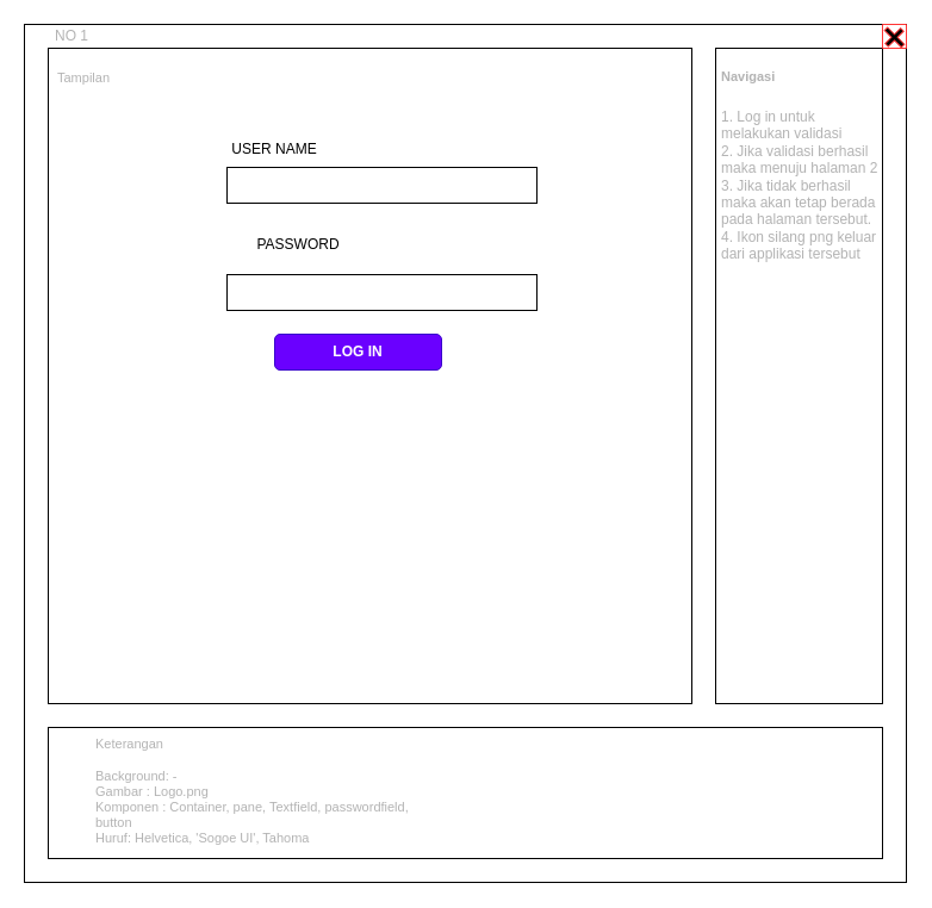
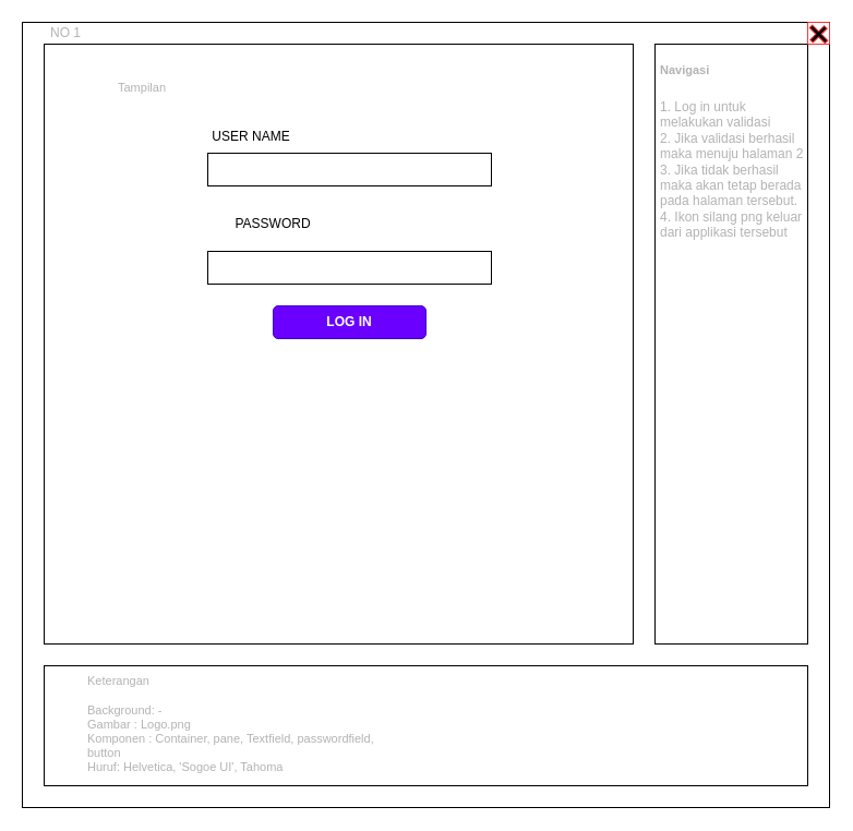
- <mxCell id="14" value="&lt;font color=&quot;#b3b3b3&quot;&gt;Tampilan&lt;/font&gt;" style="text;html=1;strokeColor=none;fillColor=none;align=center;verticalAlign=middle;whiteSpace=wrap;rounded=0;fontFamily=Helvetica;fontSize=11;fontColor=#000000;" parent="1" vertex="1"><mxGeometry x="40" y="50" width="60" height="30" as="geometry" /></mxCell>
+ <mxCell id="14" value="&lt;font color=&quot;#b3b3b3&quot;&gt;Tampilan&lt;/font&gt;" style="text;html=1;strokeColor=none;fillColor=none;align=center;verticalAlign=middle;whiteSpace=wrap;rounded=0;fontFamily=Helvetica;fontSize=11;fontColor=#000000;" parent="1" vertex="1"><mxGeometry x="100" y="65" width="60" height="30" as="geometry" /></mxCell>
- <mxCell id="10" value="&lt;b&gt;LOG IN&lt;/b&gt;" style="rounded=1;whiteSpace=wrap;html=1;fillColor=#6a00ff;strokeColor=#3700CC;fontColor=#ffffff;" parent="1" vertex="1"><mxGeometry x="230" y="280" width="140" height="30" as="geometry" /></mxCell>
+ <mxCell id="10" value="&lt;b&gt;LOG IN&lt;/b&gt;" style="rounded=1;whiteSpace=wrap;html=1;fillColor=#6a00ff;strokeColor=#3700CC;fontColor=#ffffff;" parent="1" vertex="1"><mxGeometry x="250" y="280" width="140" height="30" as="geometry" /></mxCell>
